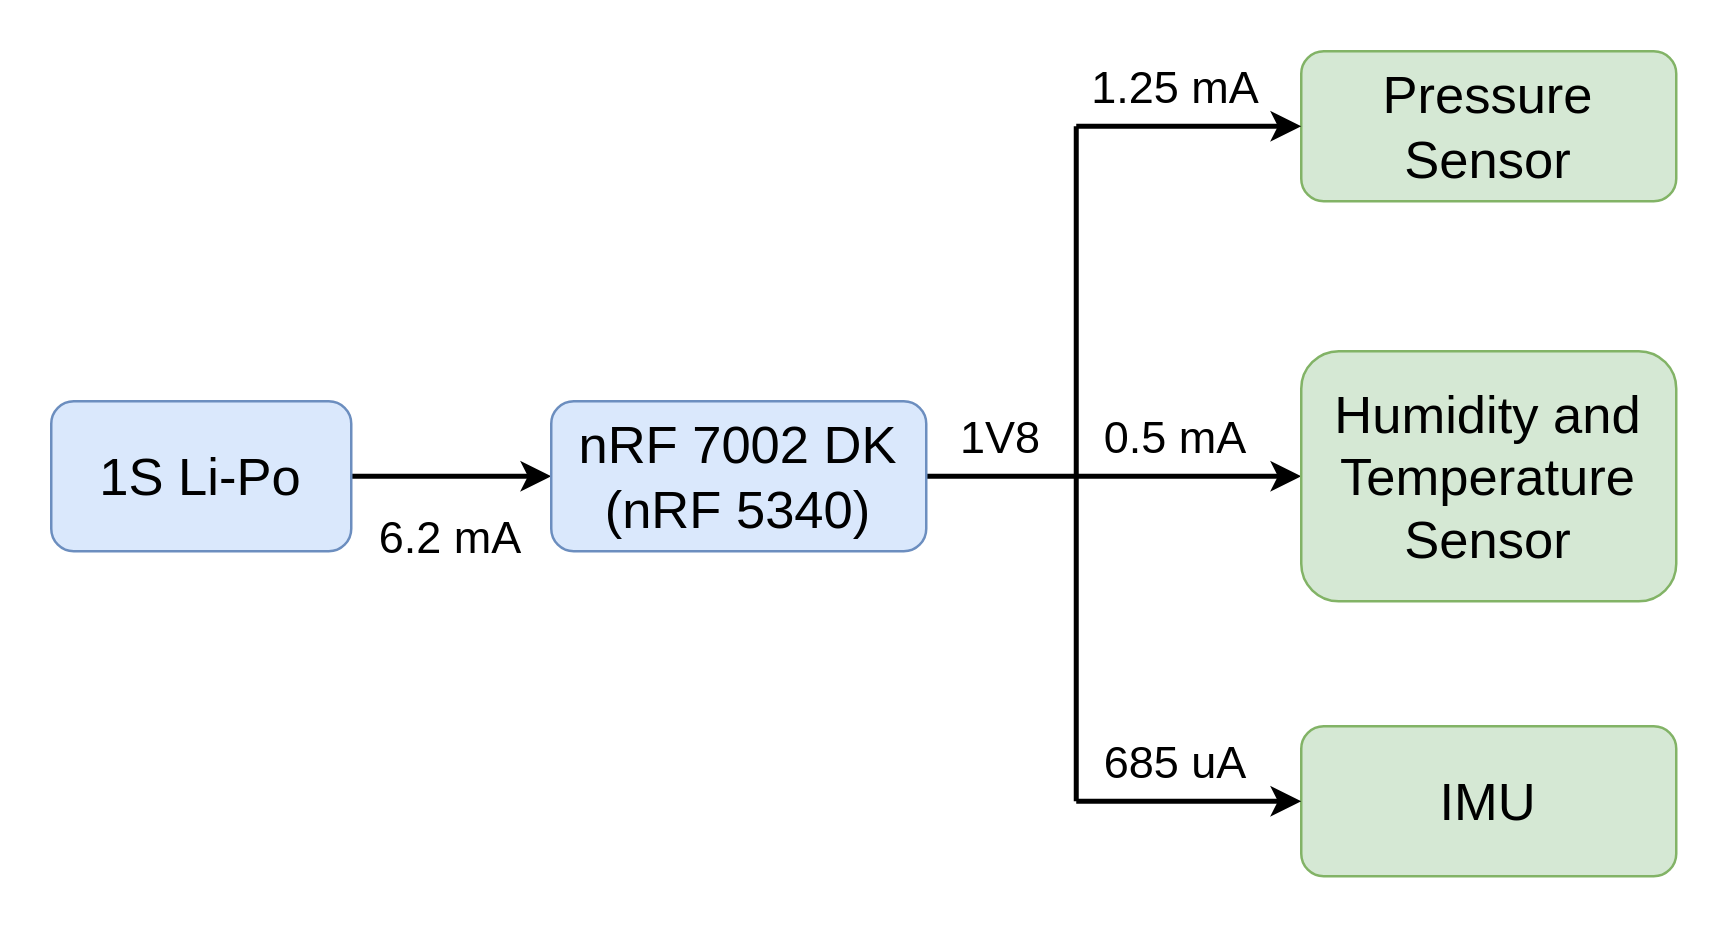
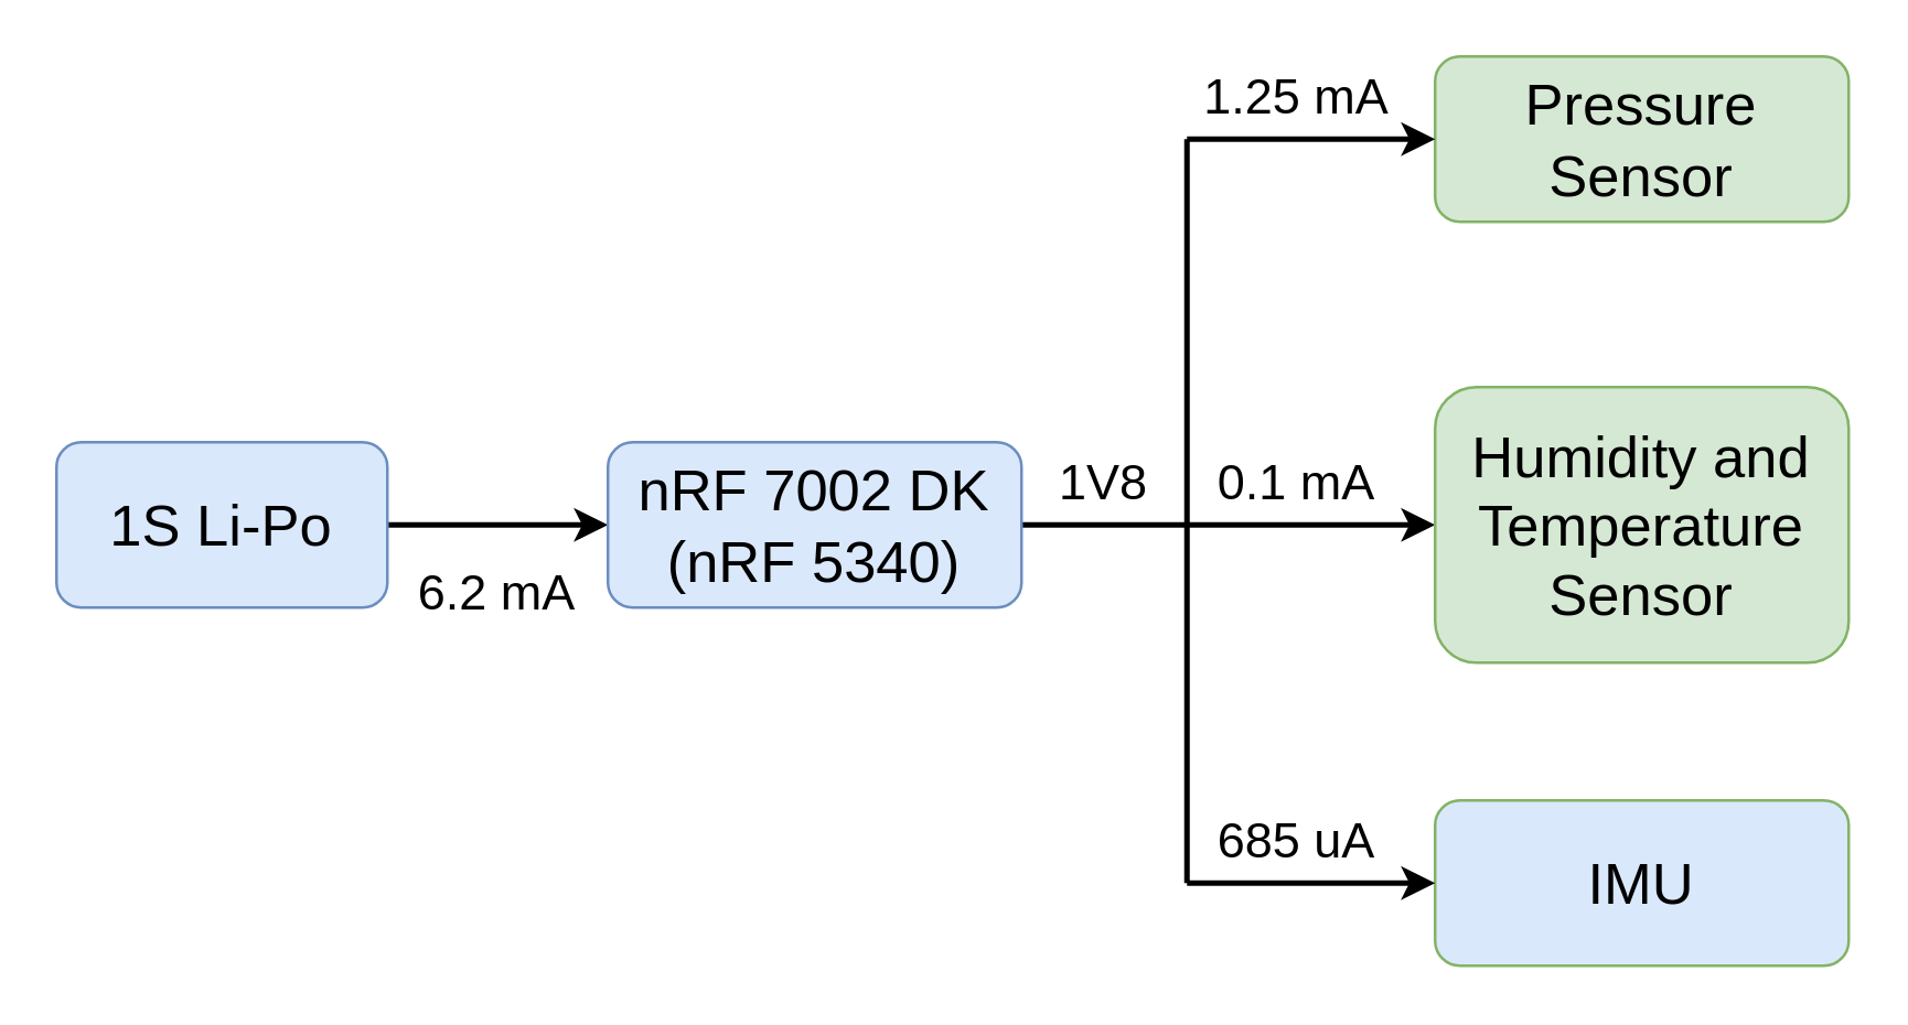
- <mxCell id="15" value="&lt;font style=&quot;font-size: 18px;&quot;&gt;0.5 mA&lt;/font&gt;" style="text;html=1;align=center;verticalAlign=middle;whiteSpace=wrap;rounded=0;" vertex="1" parent="1"><mxGeometry x="430" y="160" width="80" height="30" as="geometry" /></mxCell>
+ <mxCell id="15" value="&lt;font style=&quot;font-size: 18px;&quot;&gt;0.1 mA&lt;/font&gt;" style="text;html=1;align=center;verticalAlign=middle;whiteSpace=wrap;rounded=0;" vertex="1" parent="1"><mxGeometry x="430" y="160" width="80" height="30" as="geometry" /></mxCell>
- <mxCell id="8" value="&lt;div&gt;&lt;span style=&quot;font-size: 21px; background-color: transparent; color: light-dark(rgb(0, 0, 0), rgb(255, 255, 255));&quot;&gt;IMU&lt;/span&gt;&lt;/div&gt;" style="rounded=1;whiteSpace=wrap;html=1;fillColor=#d5e8d4;strokeColor=#82b366;" vertex="1" parent="1"><mxGeometry x="520" y="290" width="150" height="60" as="geometry" /></mxCell>
+ <mxCell id="8" value="&lt;div&gt;&lt;span style=&quot;font-size: 21px; background-color: transparent; color: light-dark(rgb(0, 0, 0), rgb(255, 255, 255));&quot;&gt;IMU&lt;/span&gt;&lt;/div&gt;" style="rounded=1;whiteSpace=wrap;html=1;fillColor=#dae8fc;strokeColor=#82b366;" vertex="1" parent="1"><mxGeometry x="520" y="290" width="150" height="60" as="geometry" /></mxCell>
